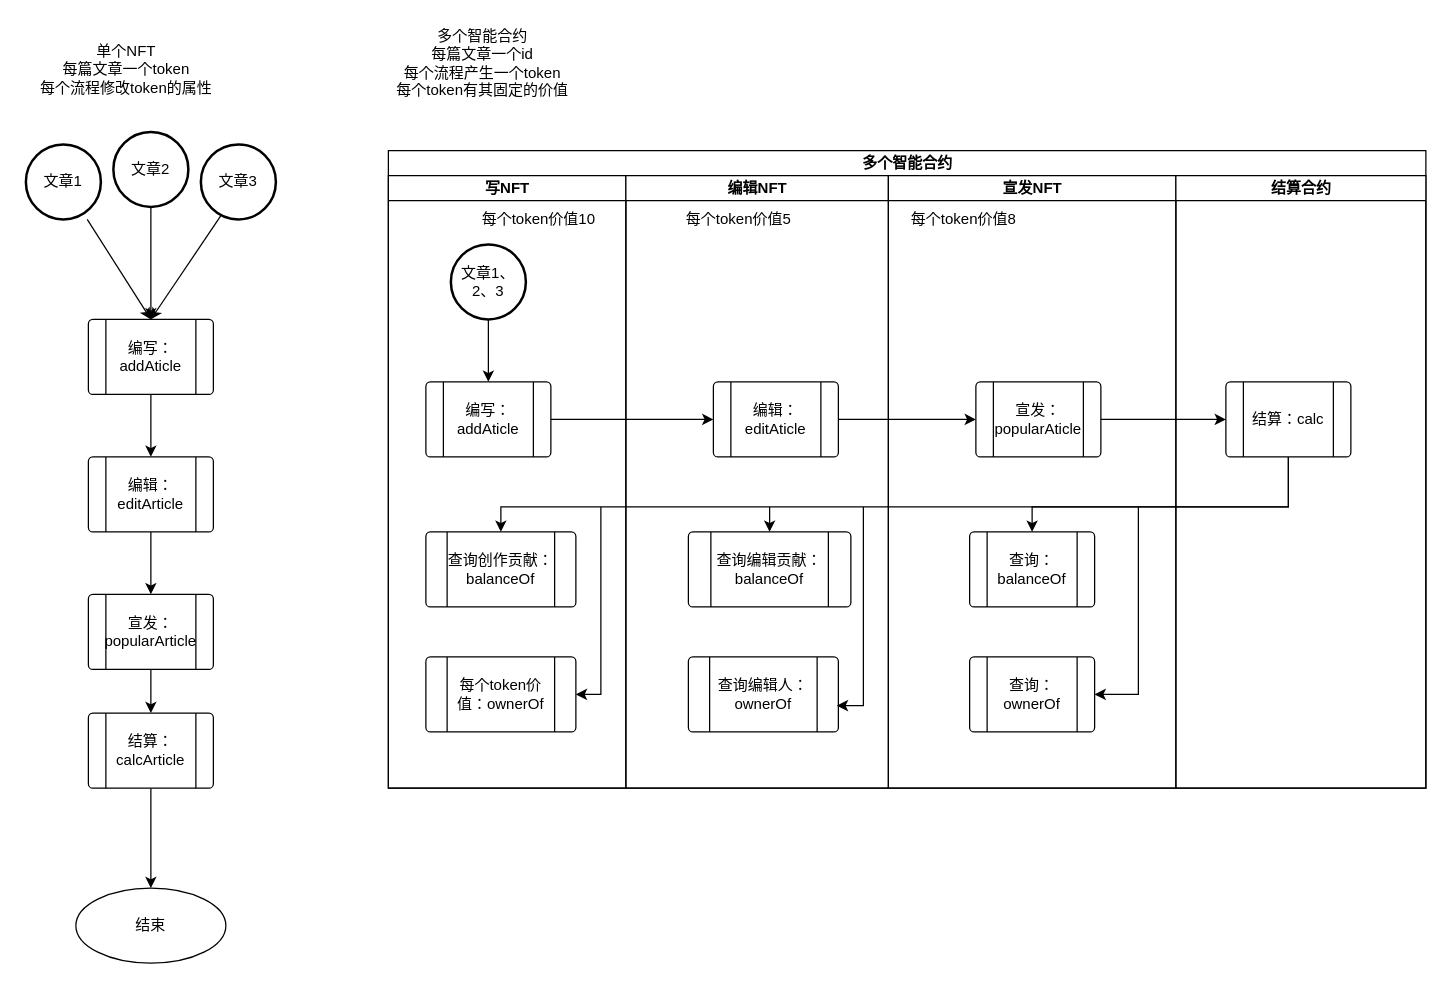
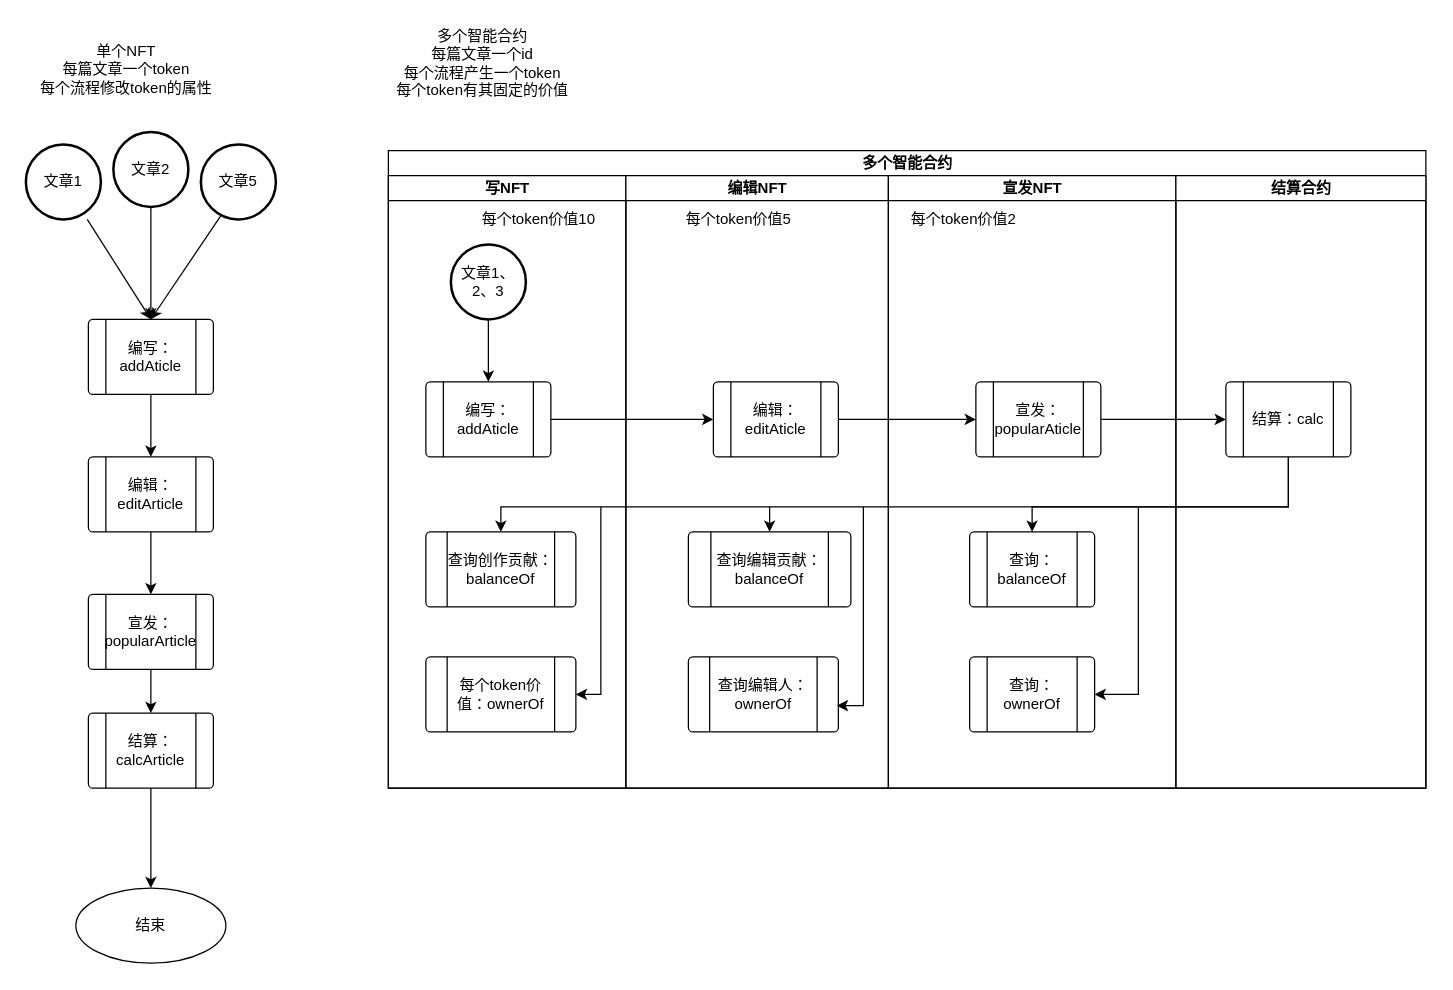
- <mxCell id="32" value="文章3" style="strokeWidth=2;html=1;shape=mxgraph.flowchart.start_2;whiteSpace=wrap;" vertex="1" parent="1"><mxGeometry x="160" y="115" width="60" height="60" as="geometry" /></mxCell>
+ <mxCell id="32" value="文章5" style="strokeWidth=2;html=1;shape=mxgraph.flowchart.start_2;whiteSpace=wrap;" vertex="1" parent="1"><mxGeometry x="160" y="115" width="60" height="60" as="geometry" /></mxCell>
- <mxCell id="17" value="每个token价值8" style="text;html=1;align=center;verticalAlign=middle;resizable=0;points=[];autosize=1;strokeColor=none;" vertex="1" parent="13"><mxGeometry x="10" y="25" width="100" height="20" as="geometry" /></mxCell>
+ <mxCell id="17" value="每个token价值2" style="text;html=1;align=center;verticalAlign=middle;resizable=0;points=[];autosize=1;strokeColor=none;" vertex="1" parent="13"><mxGeometry x="10" y="25" width="100" height="20" as="geometry" /></mxCell>
